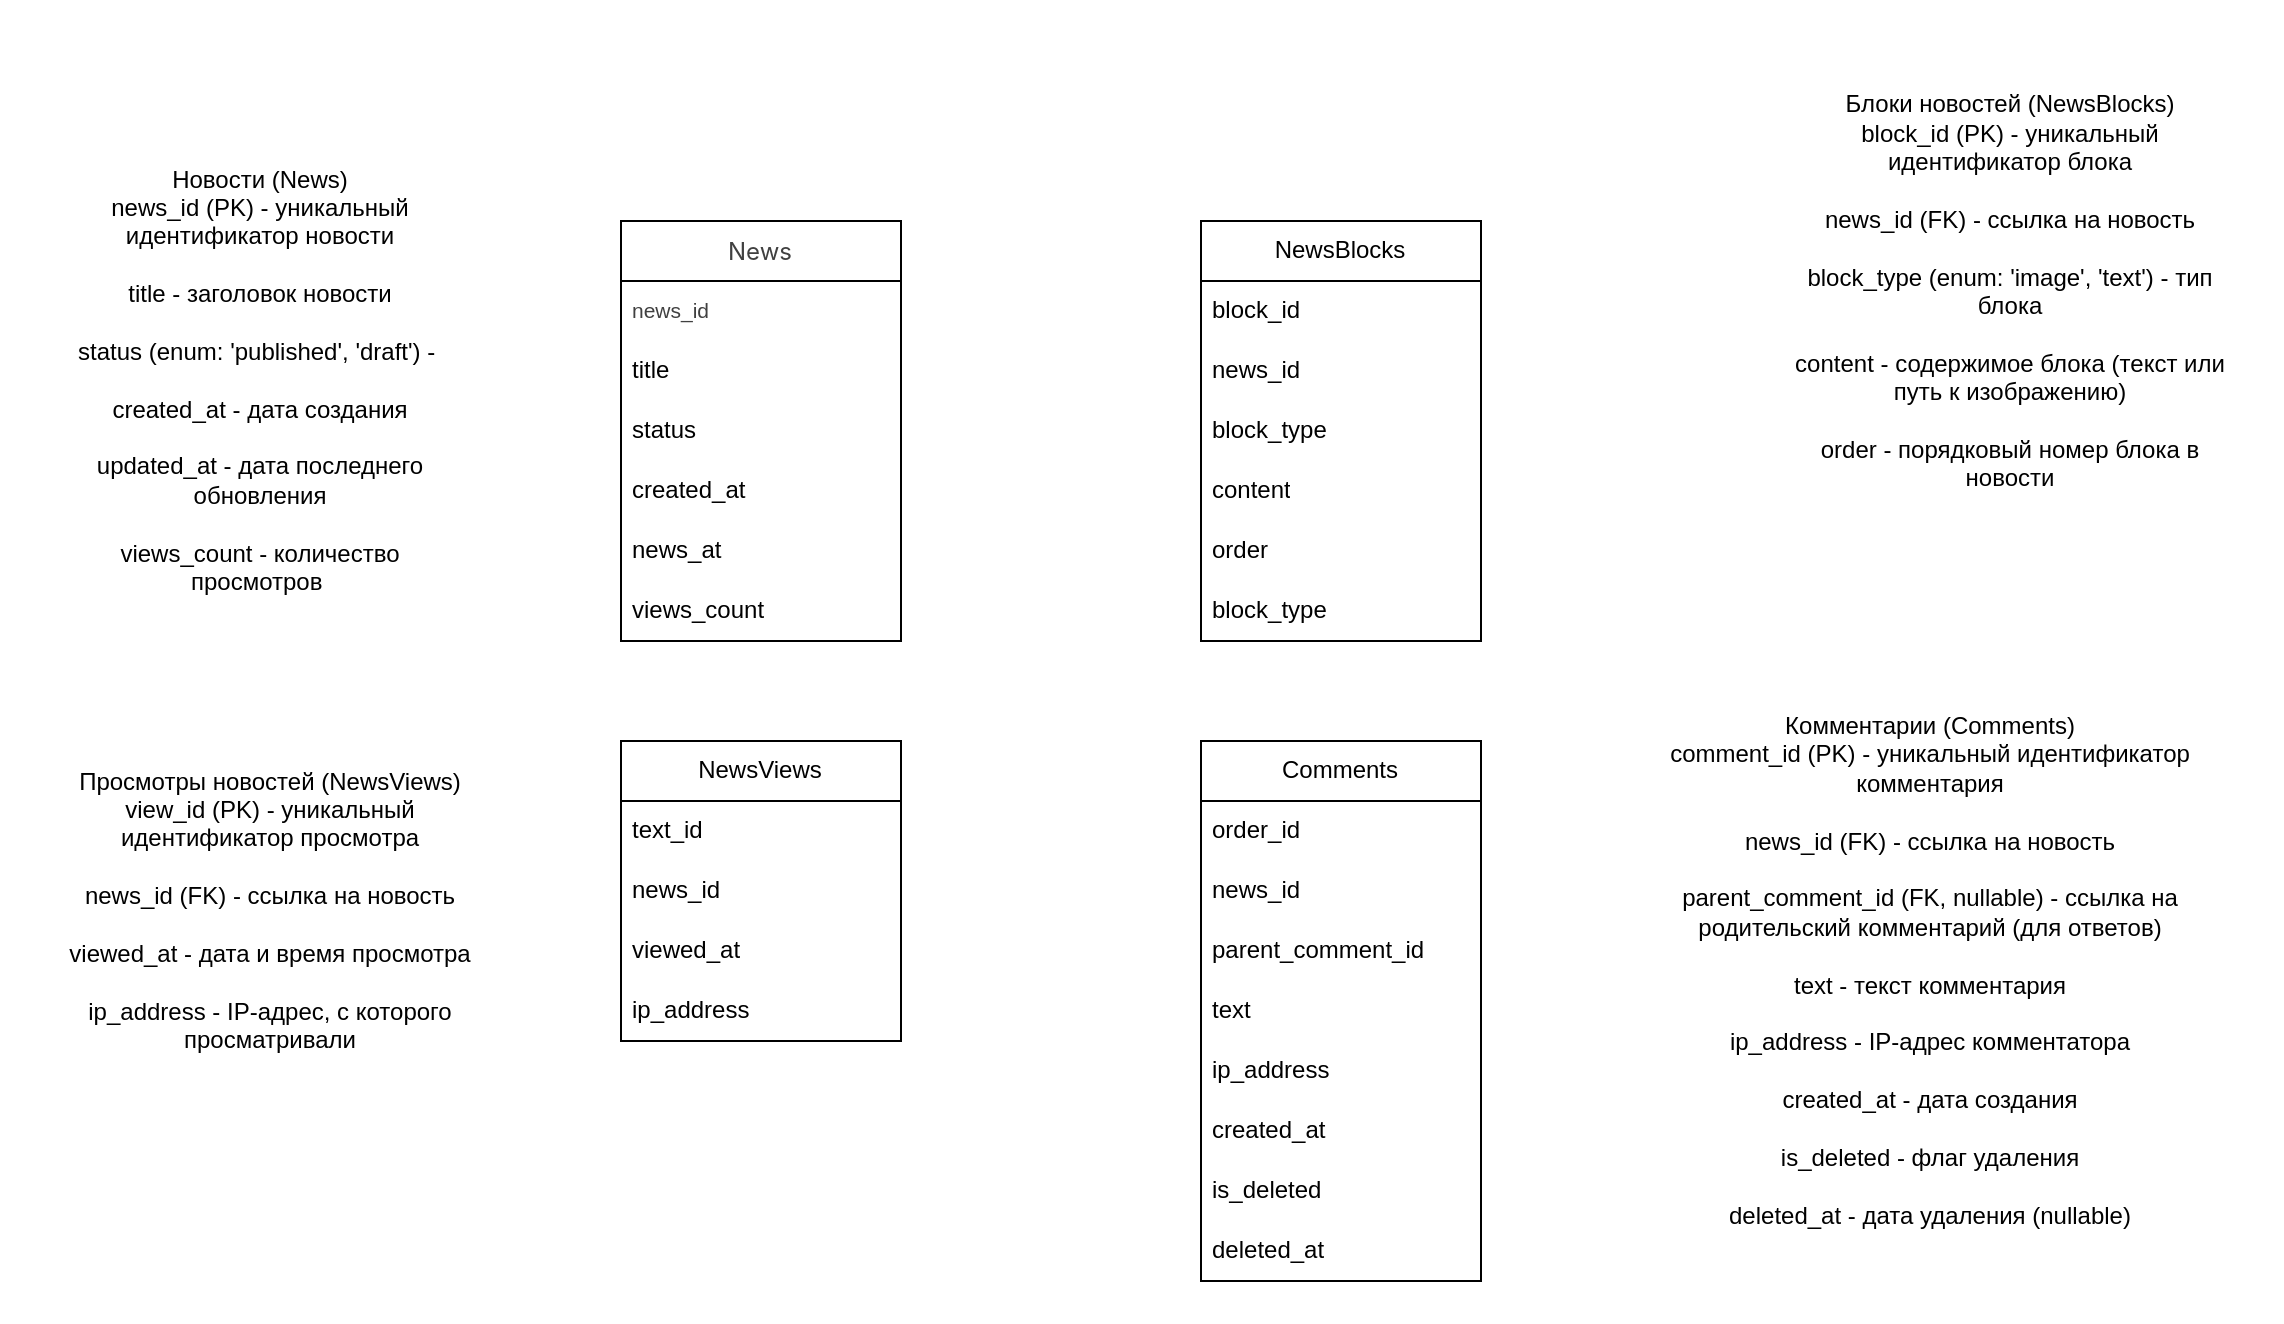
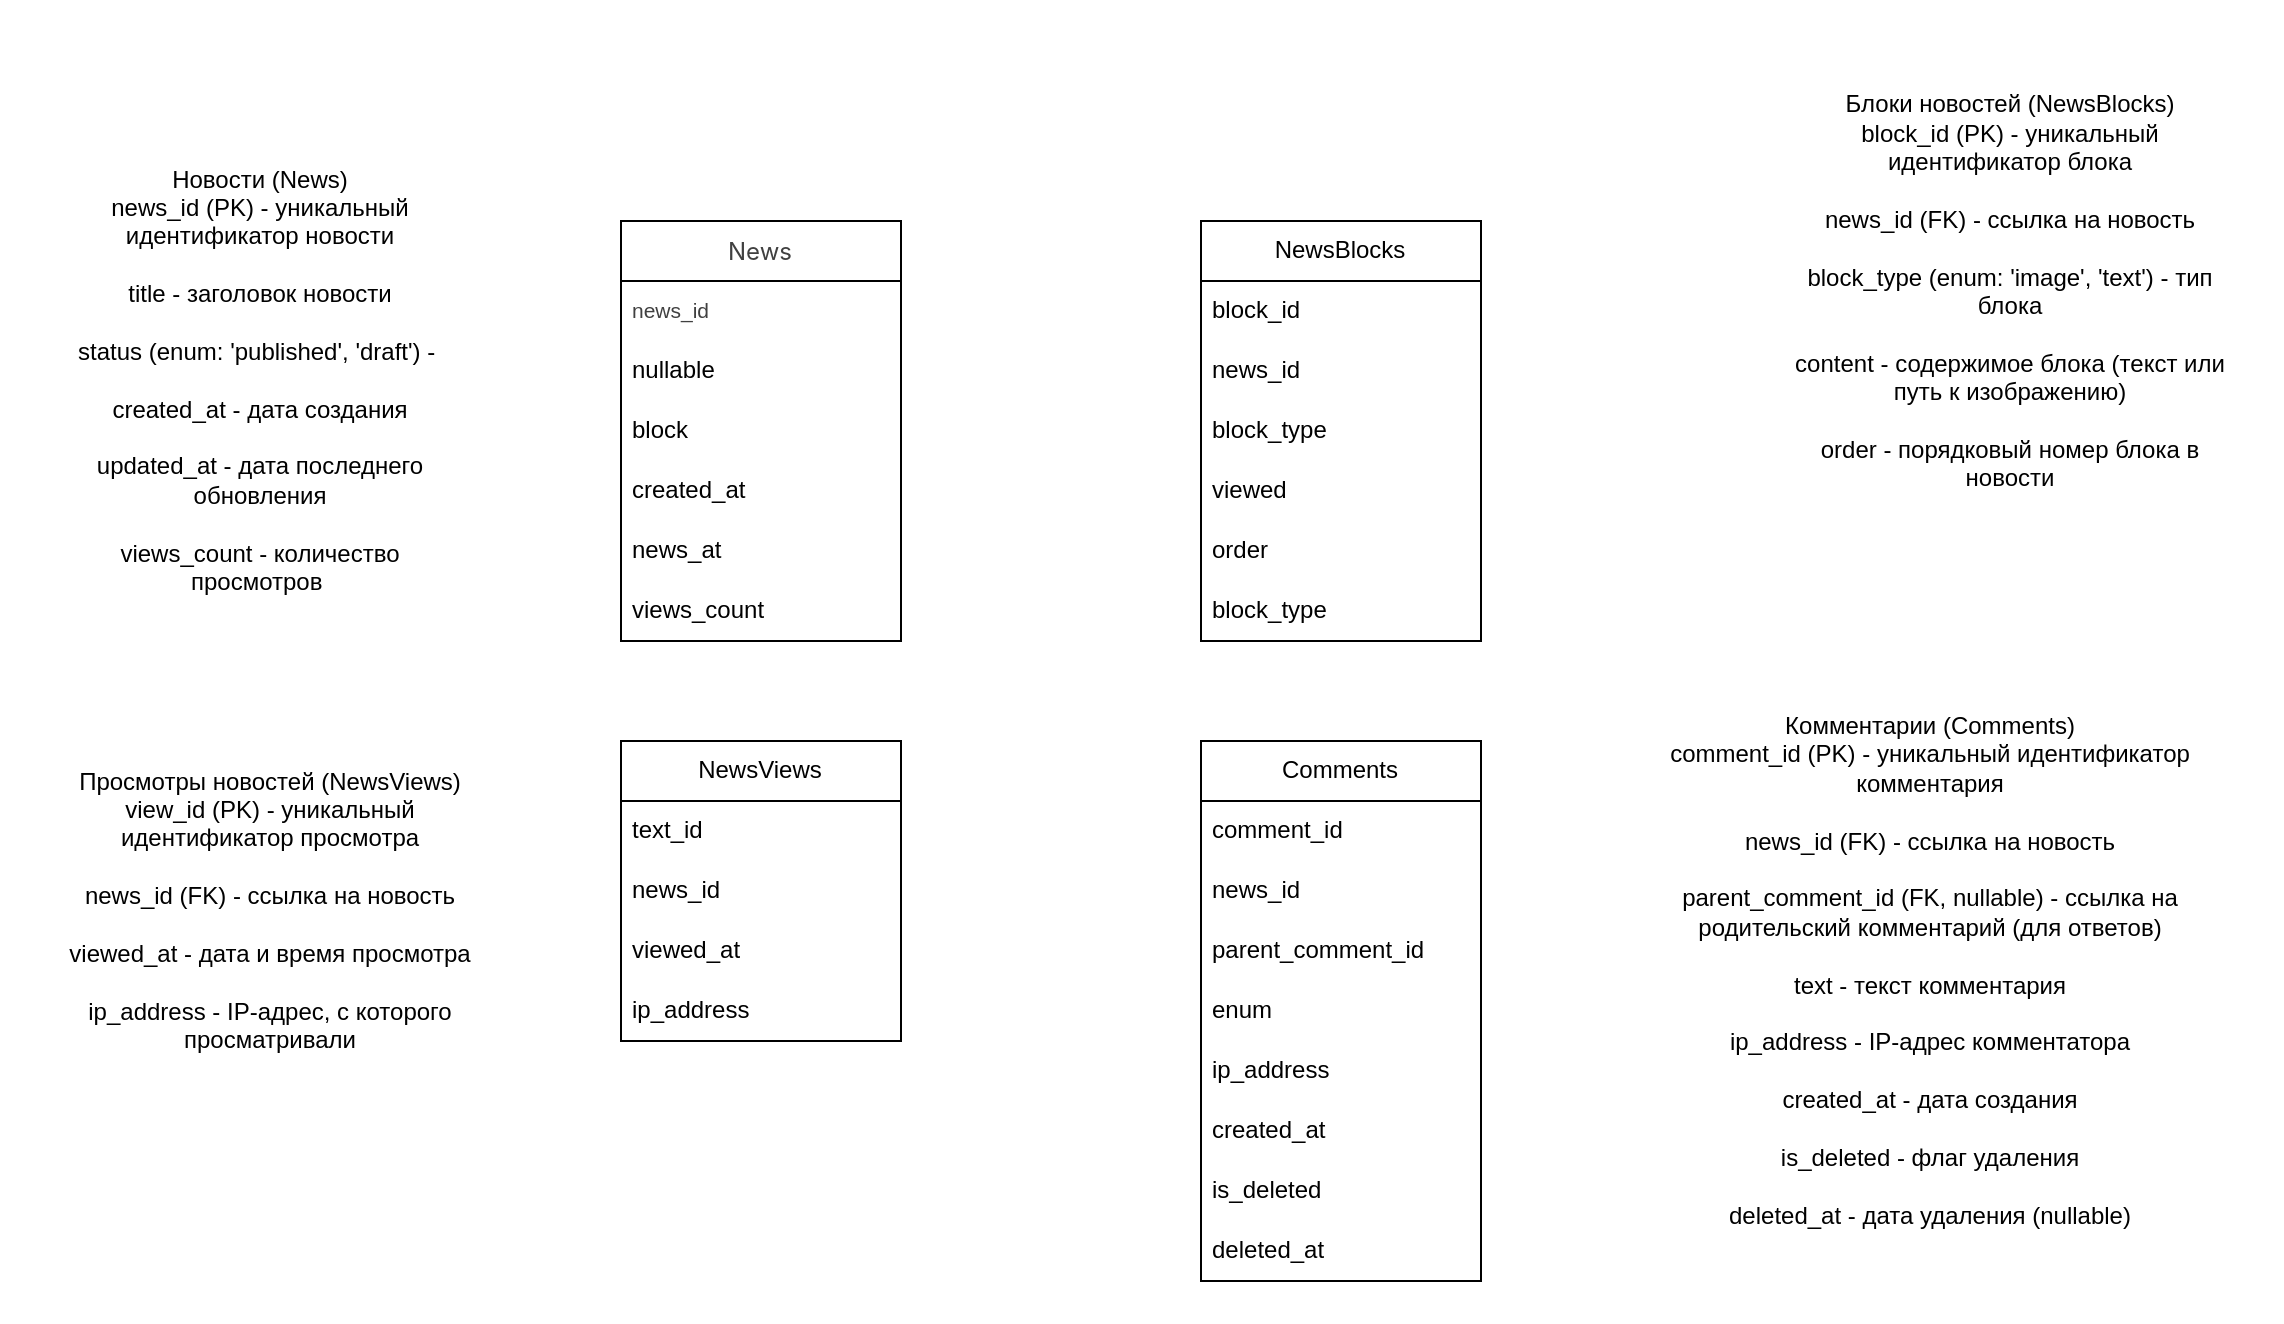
- <mxCell id="4" value="title" style="text;strokeColor=none;fillColor=none;align=left;verticalAlign=middle;spacingLeft=4;spacingRight=4;overflow=hidden;points=[[0,0.5],[1,0.5]];portConstraint=eastwest;rotatable=0;whiteSpace=wrap;html=1;" vertex="1" parent="2"><mxGeometry y="60" width="140" height="30" as="geometry" /></mxCell>
+ <mxCell id="4" value="nullable" style="text;strokeColor=none;fillColor=none;align=left;verticalAlign=middle;spacingLeft=4;spacingRight=4;overflow=hidden;points=[[0,0.5],[1,0.5]];portConstraint=eastwest;rotatable=0;whiteSpace=wrap;html=1;" vertex="1" parent="2"><mxGeometry y="60" width="140" height="30" as="geometry" /></mxCell>
- <mxCell id="5" value="status" style="text;strokeColor=none;fillColor=none;align=left;verticalAlign=middle;spacingLeft=4;spacingRight=4;overflow=hidden;points=[[0,0.5],[1,0.5]];portConstraint=eastwest;rotatable=0;whiteSpace=wrap;html=1;" vertex="1" parent="2"><mxGeometry y="90" width="140" height="30" as="geometry" /></mxCell>
+ <mxCell id="5" value="block" style="text;strokeColor=none;fillColor=none;align=left;verticalAlign=middle;spacingLeft=4;spacingRight=4;overflow=hidden;points=[[0,0.5],[1,0.5]];portConstraint=eastwest;rotatable=0;whiteSpace=wrap;html=1;" vertex="1" parent="2"><mxGeometry y="90" width="140" height="30" as="geometry" /></mxCell>
- <mxCell id="15" value="&lt;span style=&quot;text-align: center;&quot;&gt;content&lt;/span&gt;" style="text;strokeColor=none;fillColor=none;align=left;verticalAlign=middle;spacingLeft=4;spacingRight=4;overflow=hidden;points=[[0,0.5],[1,0.5]];portConstraint=eastwest;rotatable=0;whiteSpace=wrap;html=1;" vertex="1" parent="11"><mxGeometry y="120" width="140" height="30" as="geometry" /></mxCell>
+ <mxCell id="15" value="&lt;span style=&quot;text-align: center;&quot;&gt;viewed&lt;/span&gt;" style="text;strokeColor=none;fillColor=none;align=left;verticalAlign=middle;spacingLeft=4;spacingRight=4;overflow=hidden;points=[[0,0.5],[1,0.5]];portConstraint=eastwest;rotatable=0;whiteSpace=wrap;html=1;" vertex="1" parent="11"><mxGeometry y="120" width="140" height="30" as="geometry" /></mxCell>
- <mxCell id="19" value="&lt;span style=&quot;text-align: center;&quot;&gt;order_id&amp;nbsp;&lt;/span&gt;" style="text;strokeColor=none;fillColor=none;align=left;verticalAlign=middle;spacingLeft=4;spacingRight=4;overflow=hidden;points=[[0,0.5],[1,0.5]];portConstraint=eastwest;rotatable=0;whiteSpace=wrap;html=1;" vertex="1" parent="18"><mxGeometry y="30" width="140" height="30" as="geometry" /></mxCell>
+ <mxCell id="19" value="&lt;span style=&quot;text-align: center;&quot;&gt;comment_id&amp;nbsp;&lt;/span&gt;" style="text;strokeColor=none;fillColor=none;align=left;verticalAlign=middle;spacingLeft=4;spacingRight=4;overflow=hidden;points=[[0,0.5],[1,0.5]];portConstraint=eastwest;rotatable=0;whiteSpace=wrap;html=1;" vertex="1" parent="18"><mxGeometry y="30" width="140" height="30" as="geometry" /></mxCell>
- <mxCell id="22" value="&lt;span style=&quot;text-align: center;&quot;&gt;text&amp;nbsp;&lt;/span&gt;" style="text;strokeColor=none;fillColor=none;align=left;verticalAlign=middle;spacingLeft=4;spacingRight=4;overflow=hidden;points=[[0,0.5],[1,0.5]];portConstraint=eastwest;rotatable=0;whiteSpace=wrap;html=1;" vertex="1" parent="18"><mxGeometry y="120" width="140" height="30" as="geometry" /></mxCell>
+ <mxCell id="22" value="&lt;span style=&quot;text-align: center;&quot;&gt;enum&amp;nbsp;&lt;/span&gt;" style="text;strokeColor=none;fillColor=none;align=left;verticalAlign=middle;spacingLeft=4;spacingRight=4;overflow=hidden;points=[[0,0.5],[1,0.5]];portConstraint=eastwest;rotatable=0;whiteSpace=wrap;html=1;" vertex="1" parent="18"><mxGeometry y="120" width="140" height="30" as="geometry" /></mxCell>
